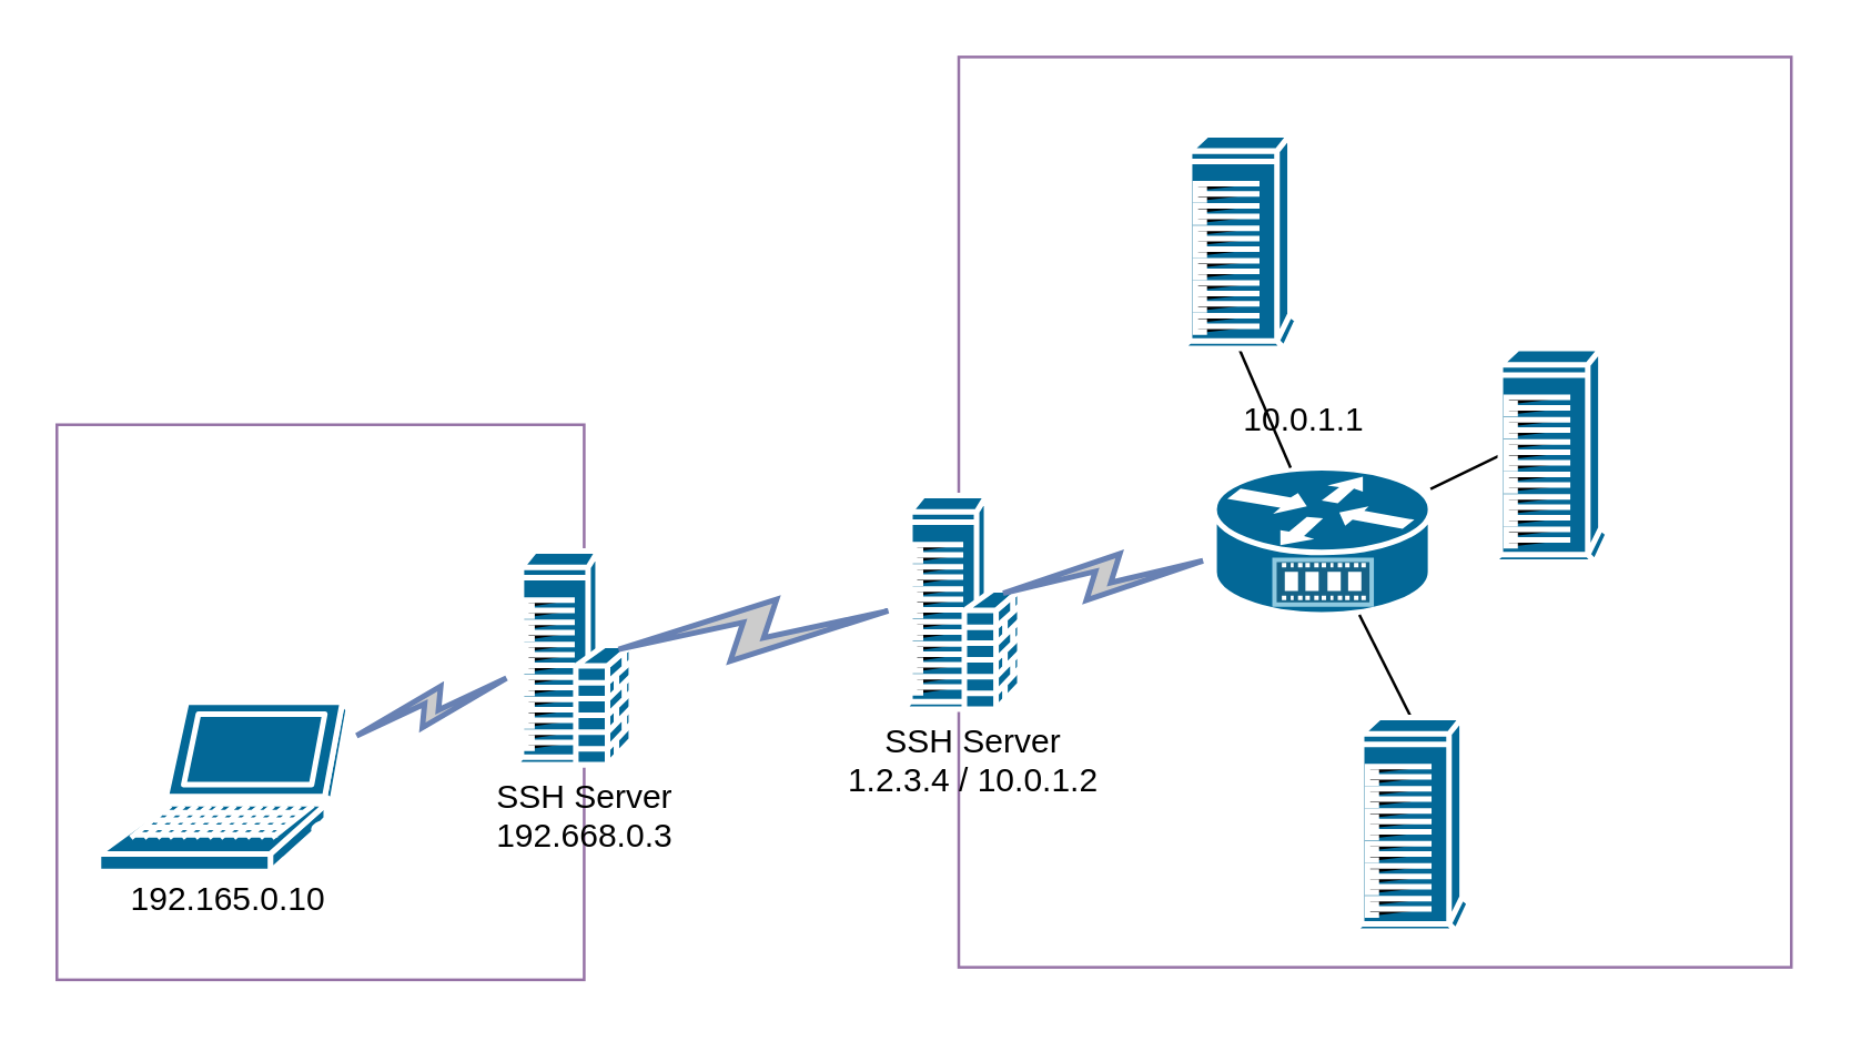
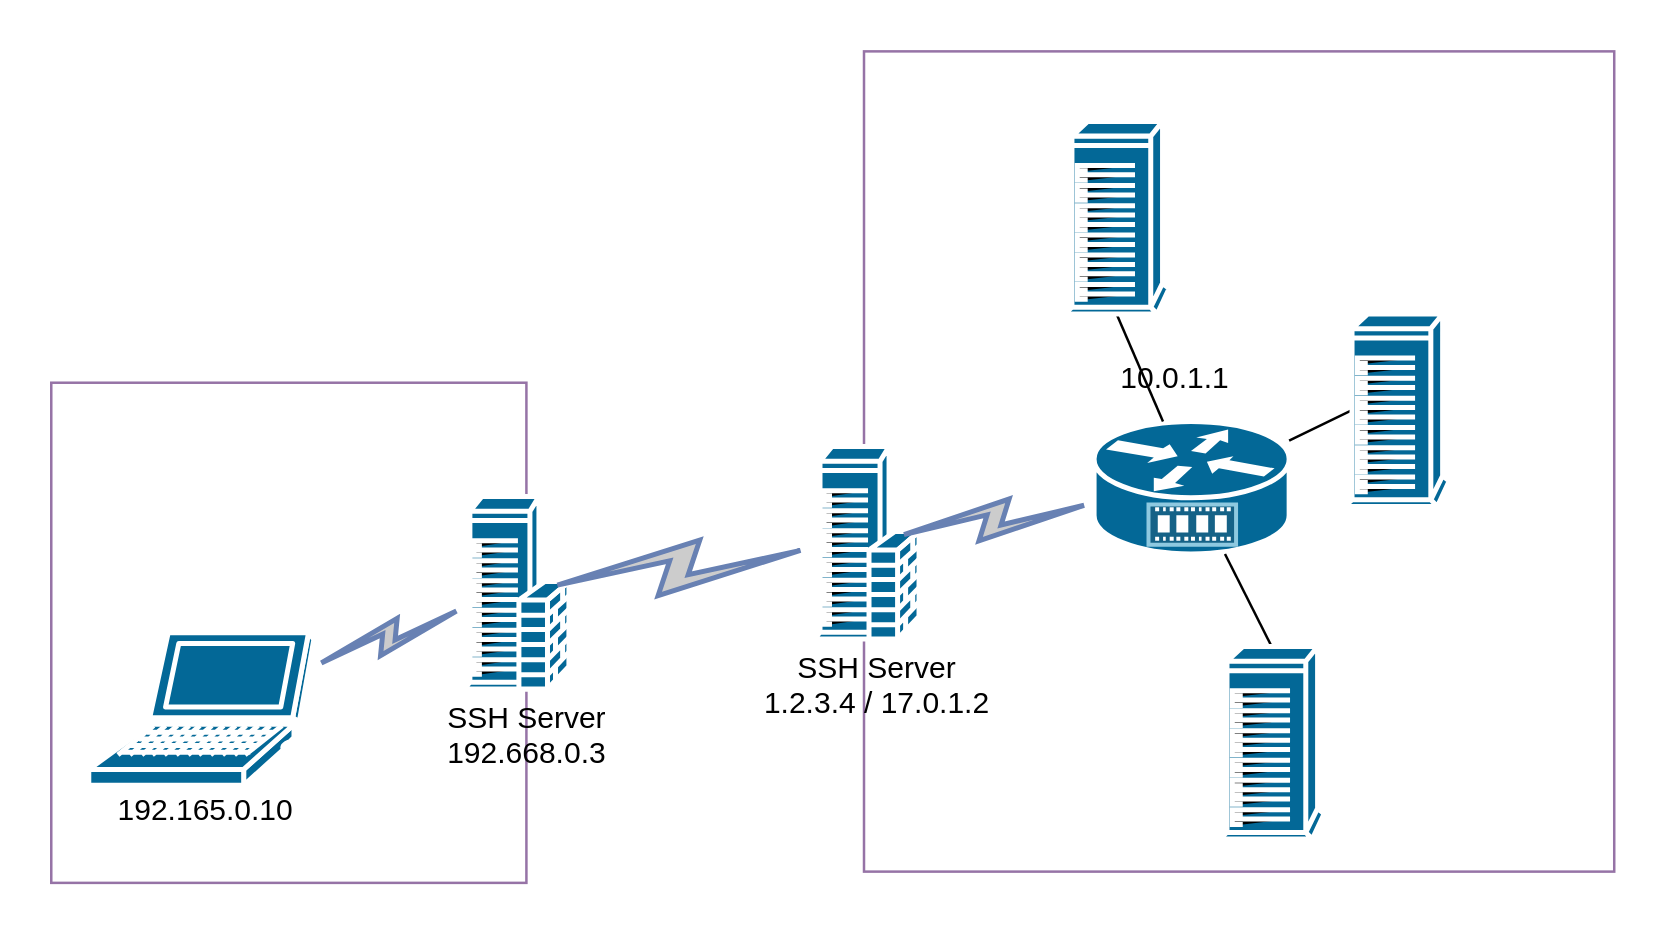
- <mxCell id="19" value="SSH Server&lt;br&gt;1.2.3.4 / 10.0.1.2" style="text;html=1;resizable=0;points=[];autosize=1;align=center;verticalAlign=top;spacingTop=-4;" vertex="1" parent="15"><mxGeometry x="10" y="78.5" width="110" height="30" as="geometry" /></mxCell>
+ <mxCell id="19" value="SSH Server&lt;br&gt;1.2.3.4 / 17.0.1.2" style="text;html=1;resizable=0;points=[];autosize=1;align=center;verticalAlign=top;spacingTop=-4;" vertex="1" parent="15"><mxGeometry x="10" y="78.5" width="110" height="30" as="geometry" /></mxCell>
